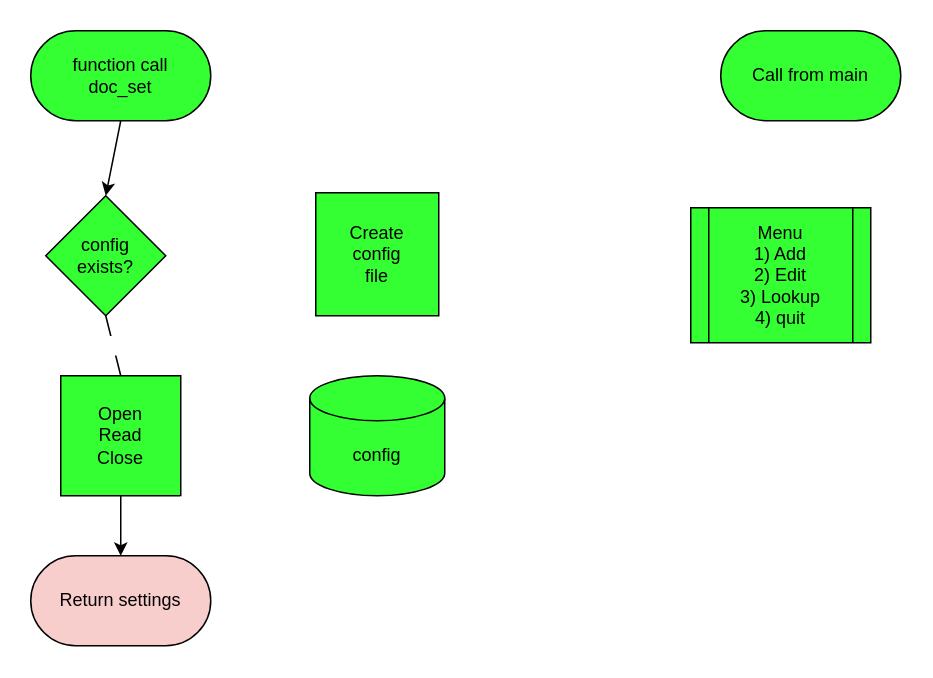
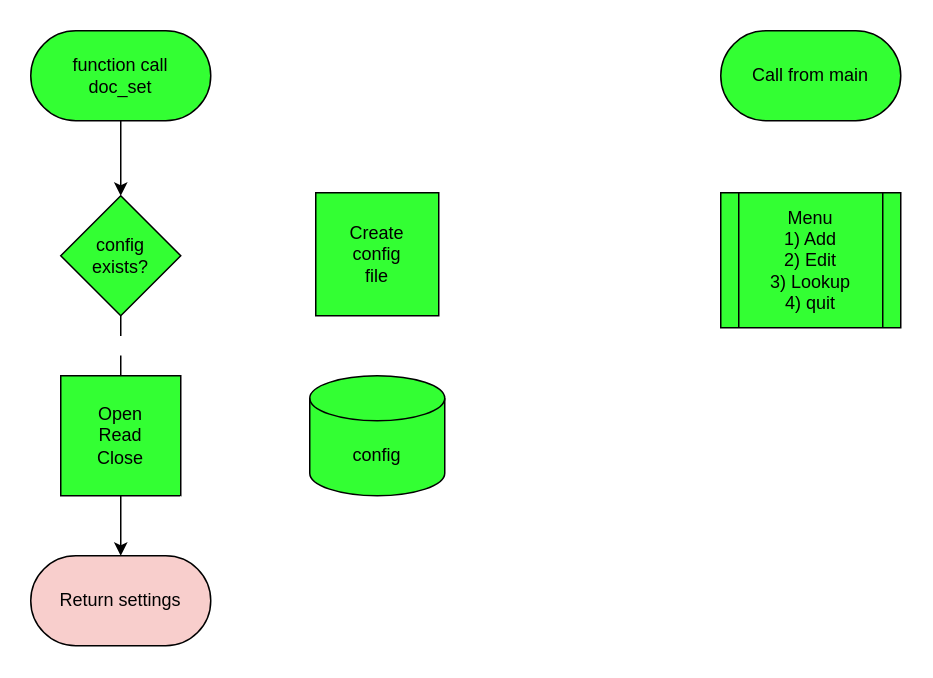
- <mxCell id="6" value="config&lt;br&gt;exists?" style="rhombus;whiteSpace=wrap;html=1;fontColor=#000000;fillColor=#33FF33;" vertex="1" parent="1"><mxGeometry x="30" y="130" width="80" height="80" as="geometry" /></mxCell>
+ <mxCell id="6" value="config&lt;br&gt;exists?" style="rhombus;whiteSpace=wrap;html=1;fontColor=#000000;fillColor=#33FF33;" vertex="1" parent="1"><mxGeometry x="40" y="130" width="80" height="80" as="geometry" /></mxCell>
- <mxCell id="16" value="&lt;font color=&quot;#000000&quot;&gt;Menu&lt;br&gt;1) Add&lt;br&gt;2) Edit&lt;br&gt;3) Lookup&lt;br&gt;4) quit&lt;br&gt;&lt;/font&gt;" style="shape=process;whiteSpace=wrap;html=1;backgroundOutline=1;fontColor=#FFFFFF;fillColor=#33FF33;" vertex="1" parent="1"><mxGeometry x="460" y="138" width="120" height="90" as="geometry" /></mxCell>
+ <mxCell id="16" value="&lt;font color=&quot;#000000&quot;&gt;Menu&lt;br&gt;1) Add&lt;br&gt;2) Edit&lt;br&gt;3) Lookup&lt;br&gt;4) quit&lt;br&gt;&lt;/font&gt;" style="shape=process;whiteSpace=wrap;html=1;backgroundOutline=1;fontColor=#FFFFFF;fillColor=#33FF33;" vertex="1" parent="1"><mxGeometry x="480" y="128" width="120" height="90" as="geometry" /></mxCell>
